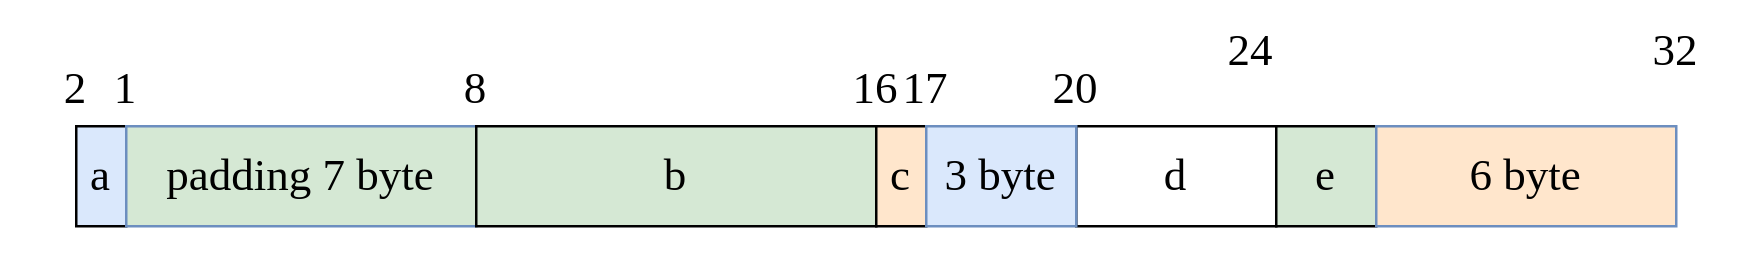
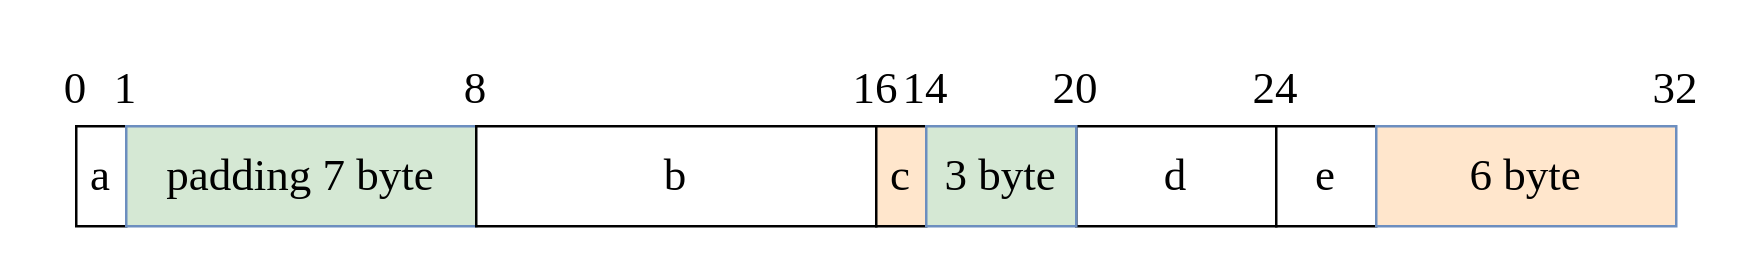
- <mxCell id="17" value="24" style="text;html=1;align=center;verticalAlign=middle;whiteSpace=wrap;rounded=0;fontFamily=Times New Roman;fontSize=18;" vertex="1" parent="1"><mxGeometry x="490" y="5" width="20" height="30" as="geometry" /></mxCell>
+ <mxCell id="17" value="24" style="text;html=1;align=center;verticalAlign=middle;whiteSpace=wrap;rounded=0;fontFamily=Times New Roman;fontSize=18;" vertex="1" parent="1"><mxGeometry x="500" y="20" width="20" height="30" as="geometry" /></mxCell>
- <mxCell id="15" value="32" style="text;html=1;align=center;verticalAlign=middle;whiteSpace=wrap;rounded=0;fontFamily=Times New Roman;fontSize=18;" vertex="1" parent="1"><mxGeometry x="660" y="5" width="20" height="30" as="geometry" /></mxCell>
+ <mxCell id="15" value="32" style="text;html=1;align=center;verticalAlign=middle;whiteSpace=wrap;rounded=0;fontFamily=Times New Roman;fontSize=18;" vertex="1" parent="1"><mxGeometry x="660" y="20" width="20" height="30" as="geometry" /></mxCell>
- <mxCell id="10" value="2" style="text;html=1;align=center;verticalAlign=middle;whiteSpace=wrap;rounded=0;fontFamily=Times New Roman;fontSize=18;" vertex="1" parent="1"><mxGeometry x="20" y="20" width="20" height="30" as="geometry" /></mxCell>
+ <mxCell id="10" value="0" style="text;html=1;align=center;verticalAlign=middle;whiteSpace=wrap;rounded=0;fontFamily=Times New Roman;fontSize=18;" vertex="1" parent="1"><mxGeometry x="20" y="20" width="20" height="30" as="geometry" /></mxCell>
- <mxCell id="16" value="17" style="text;html=1;align=center;verticalAlign=middle;whiteSpace=wrap;rounded=0;fontFamily=Times New Roman;fontSize=18;" vertex="1" parent="1"><mxGeometry x="360" y="20" width="20" height="30" as="geometry" /></mxCell>
+ <mxCell id="16" value="14" style="text;html=1;align=center;verticalAlign=middle;whiteSpace=wrap;rounded=0;fontFamily=Times New Roman;fontSize=18;" vertex="1" parent="1"><mxGeometry x="360" y="20" width="20" height="30" as="geometry" /></mxCell>
- <mxCell id="2" value="a" style="rounded=0;whiteSpace=wrap;html=1;fontFamily=Times New Roman;fontSize=18;fillColor=#dae8fc;" vertex="1" parent="1"><mxGeometry x="30" y="50" width="20" height="40" as="geometry" /></mxCell>
+ <mxCell id="2" value="a" style="rounded=0;whiteSpace=wrap;html=1;fontFamily=Times New Roman;fontSize=18;" vertex="1" parent="1"><mxGeometry x="30" y="50" width="20" height="40" as="geometry" /></mxCell>
- <mxCell id="4" value="b" style="rounded=0;whiteSpace=wrap;html=1;fontFamily=Times New Roman;fontSize=18;fillColor=#d5e8d4;" vertex="1" parent="1"><mxGeometry x="190" y="50" width="160" height="40" as="geometry" /></mxCell>
+ <mxCell id="4" value="b" style="rounded=0;whiteSpace=wrap;html=1;fontFamily=Times New Roman;fontSize=18;" vertex="1" parent="1"><mxGeometry x="190" y="50" width="160" height="40" as="geometry" /></mxCell>
- <mxCell id="7" value="3 byte" style="rounded=0;whiteSpace=wrap;html=1;fontFamily=Times New Roman;fontSize=18;fillColor=#dae8fc;strokeColor=#6c8ebf;" vertex="1" parent="1"><mxGeometry x="370" y="50" width="60" height="40" as="geometry" /></mxCell>
+ <mxCell id="7" value="3 byte" style="rounded=0;whiteSpace=wrap;html=1;fontFamily=Times New Roman;fontSize=18;fillColor=#d5e8d4;strokeColor=#6c8ebf;" vertex="1" parent="1"><mxGeometry x="370" y="50" width="60" height="40" as="geometry" /></mxCell>
- <mxCell id="8" value="e" style="rounded=0;whiteSpace=wrap;html=1;fontFamily=Times New Roman;fontSize=18;fillColor=#d5e8d4;" vertex="1" parent="1"><mxGeometry x="510" y="50" width="40" height="40" as="geometry" /></mxCell>
+ <mxCell id="8" value="e" style="rounded=0;whiteSpace=wrap;html=1;fontFamily=Times New Roman;fontSize=18;" vertex="1" parent="1"><mxGeometry x="510" y="50" width="40" height="40" as="geometry" /></mxCell>
